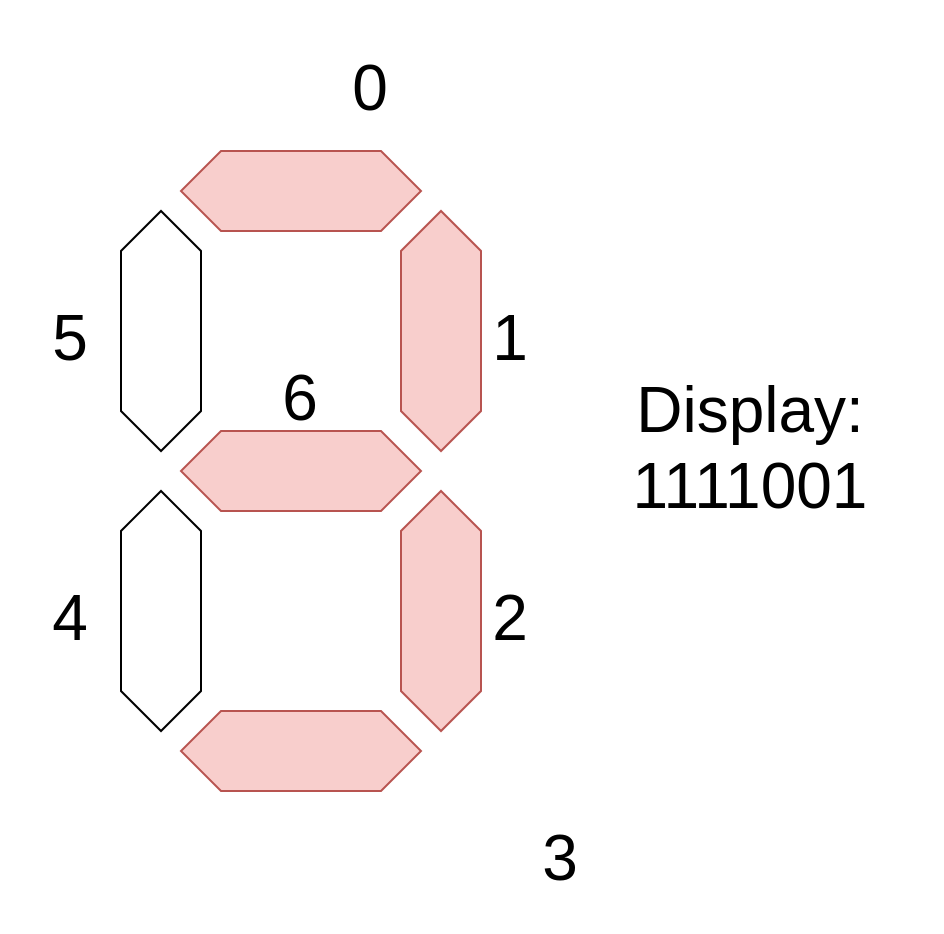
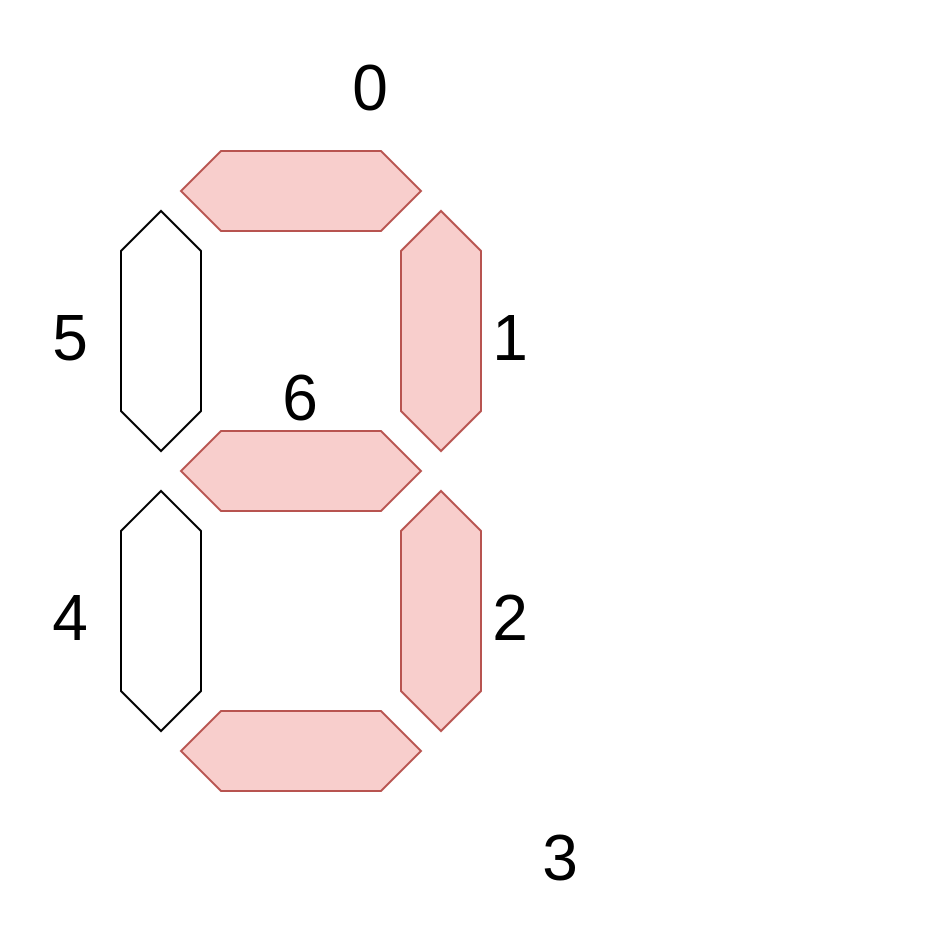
- <mxCell id="16" value="Display:&#10;1111001" style="text;strokeColor=none;fillColor=none;align=center;verticalAlign=middle;rounded=0;fontSize=32;" parent="1" vertex="1"><mxGeometry x="300" y="155" width="150" height="130" as="geometry" /></mxCell>
